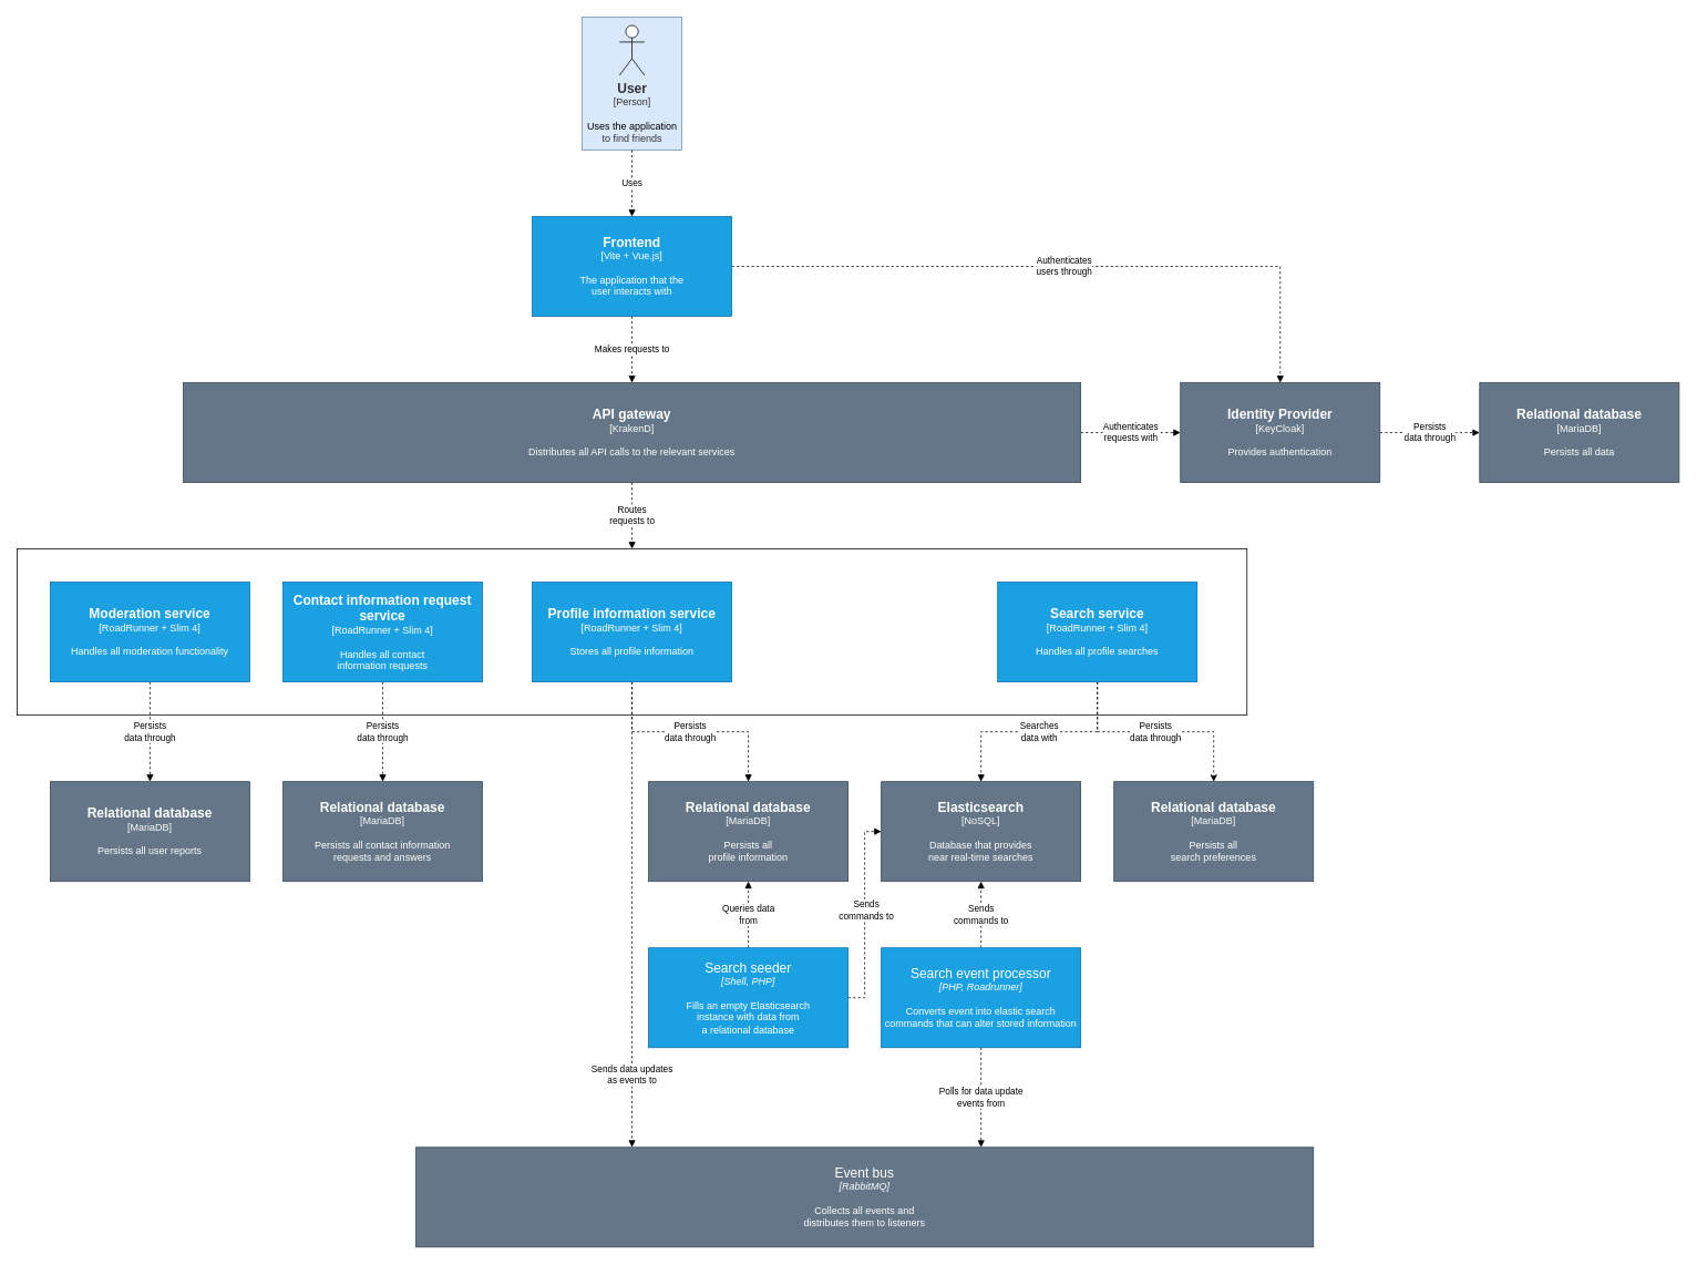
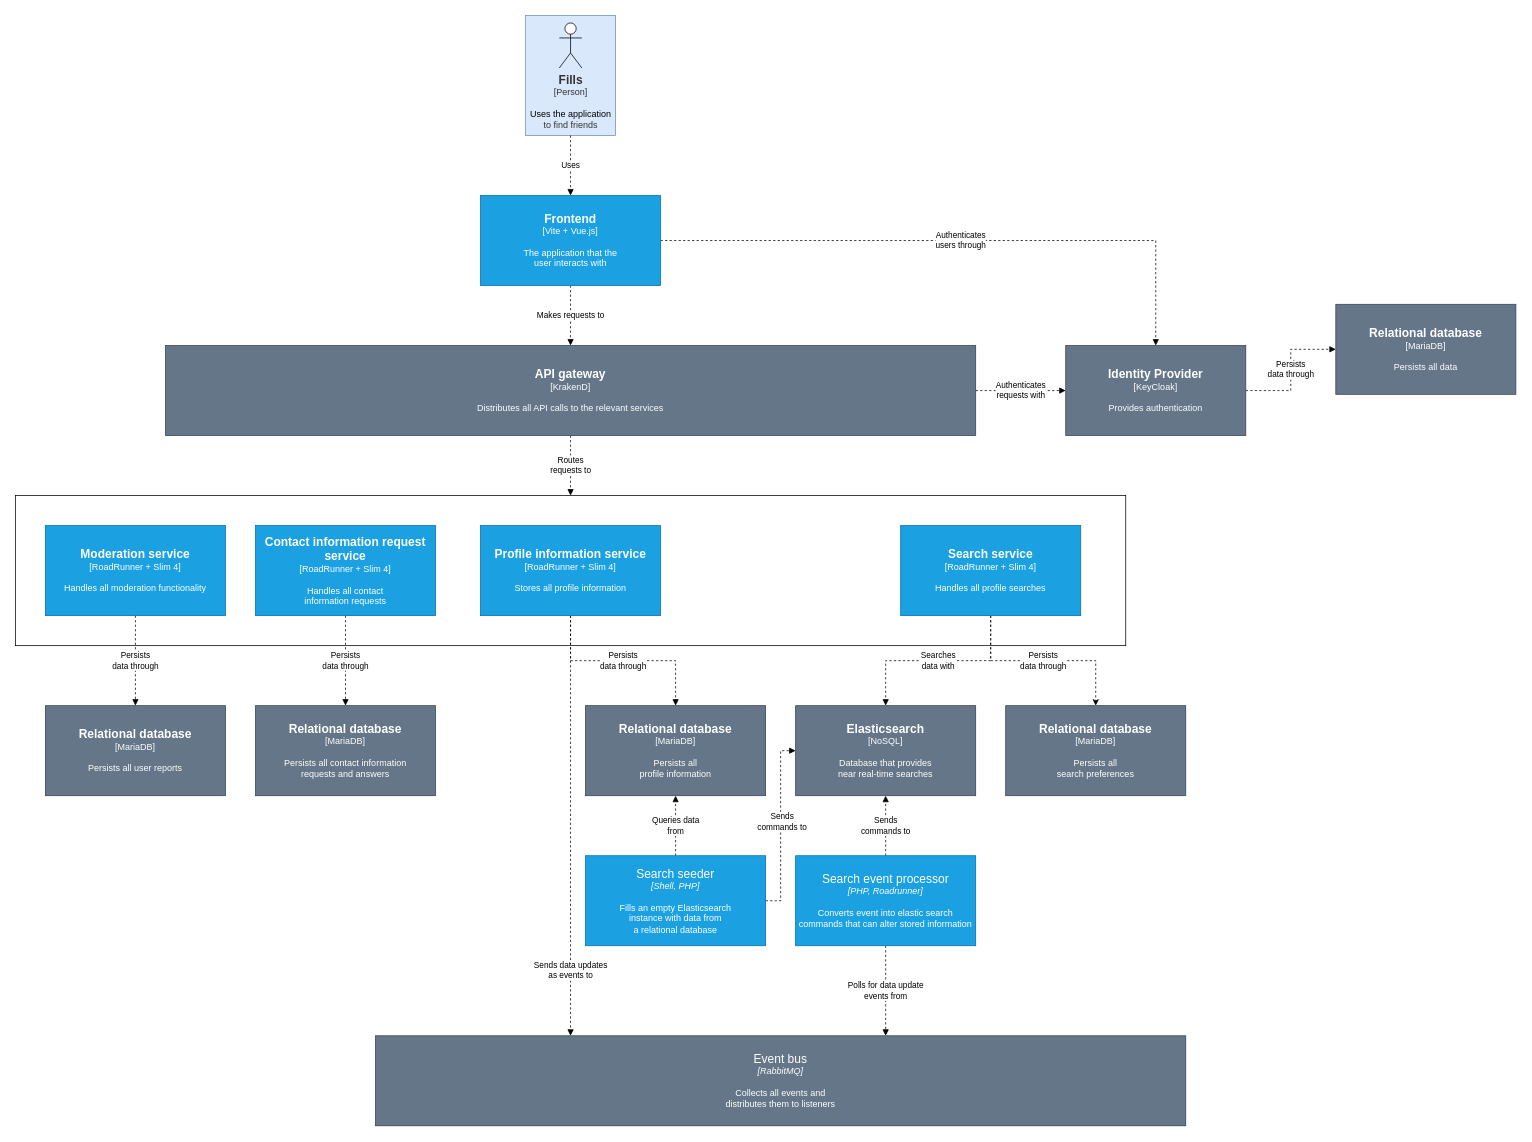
- <mxCell id="5" value="&lt;font style=&quot;border-color: var(--border-color); color: rgb(51, 51, 51); font-size: 16px;&quot;&gt;&lt;b style=&quot;border-color: var(--border-color);&quot;&gt;User&lt;/b&gt;&lt;br style=&quot;border-color: var(--border-color);&quot;&gt;&lt;/font&gt;&lt;font style=&quot;border-color: var(--border-color); color: rgb(51, 51, 51);&quot;&gt;[Person]&lt;/font&gt;&lt;br style=&quot;border-color: var(--border-color); color: rgb(51, 51, 51);&quot;&gt;&lt;br style=&quot;border-color: var(--border-color); color: rgb(51, 51, 51);&quot;&gt;Uses the application&lt;br style=&quot;border-color: var(--border-color); color: rgb(51, 51, 51);&quot;&gt;&lt;span style=&quot;color: rgb(51, 51, 51);&quot;&gt;to find friends&lt;/span&gt;" style="shape=umlActor;verticalLabelPosition=bottom;verticalAlign=top;html=1;outlineConnect=0;" parent="3" vertex="1"><mxGeometry x="45" y="10" width="30" height="60" as="geometry" /></mxCell>
+ <mxCell id="5" value="&lt;font style=&quot;border-color: var(--border-color); color: rgb(51, 51, 51); font-size: 16px;&quot;&gt;&lt;b style=&quot;border-color: var(--border-color);&quot;&gt;Fills&lt;/b&gt;&lt;br style=&quot;border-color: var(--border-color);&quot;&gt;&lt;/font&gt;&lt;font style=&quot;border-color: var(--border-color); color: rgb(51, 51, 51);&quot;&gt;[Person]&lt;/font&gt;&lt;br style=&quot;border-color: var(--border-color); color: rgb(51, 51, 51);&quot;&gt;&lt;br style=&quot;border-color: var(--border-color); color: rgb(51, 51, 51);&quot;&gt;Uses the application&lt;br style=&quot;border-color: var(--border-color); color: rgb(51, 51, 51);&quot;&gt;&lt;span style=&quot;color: rgb(51, 51, 51);&quot;&gt;to find friends&lt;/span&gt;" style="shape=umlActor;verticalLabelPosition=bottom;verticalAlign=top;html=1;outlineConnect=0;" parent="3" vertex="1"><mxGeometry x="45" y="10" width="30" height="60" as="geometry" /></mxCell>
- <mxCell id="25" value="&lt;b&gt;&lt;font style=&quot;font-size: 16px;&quot;&gt;Relational database&lt;/font&gt;&lt;/b&gt;&lt;br&gt;[MariaDB]&lt;br&gt;&lt;br&gt;Persists all data" style="rounded=0;whiteSpace=wrap;html=1;fillColor=#647687;fontColor=#ffffff;strokeColor=#314354;" parent="1" vertex="1"><mxGeometry x="1780" y="460" width="240" height="120" as="geometry" /></mxCell>
+ <mxCell id="25" value="&lt;b&gt;&lt;font style=&quot;font-size: 16px;&quot;&gt;Relational database&lt;/font&gt;&lt;/b&gt;&lt;br&gt;[MariaDB]&lt;br&gt;&lt;br&gt;Persists all data" style="rounded=0;whiteSpace=wrap;html=1;fillColor=#647687;fontColor=#ffffff;strokeColor=#314354;" parent="1" vertex="1"><mxGeometry x="1780" y="405" width="240" height="120" as="geometry" /></mxCell>
